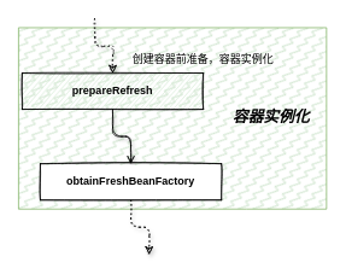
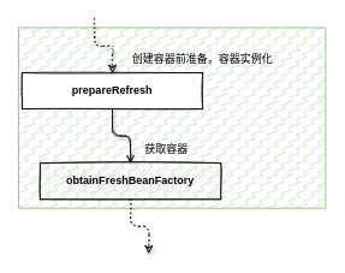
- <mxCell id="5" value="prepareRefresh" style="rounded=0;whiteSpace=wrap;html=1;sketch=1;fontStyle=1;strokeWidth=1;fillColor=#d5e8d4;" parent="1" vertex="1"><mxGeometry x="24" y="80" width="200" height="40" as="geometry" /></mxCell>
+ <mxCell id="5" value="prepareRefresh" style="rounded=0;whiteSpace=wrap;html=1;sketch=1;fontStyle=1;strokeWidth=1;" parent="1" vertex="1"><mxGeometry x="24" y="80" width="200" height="40" as="geometry" /></mxCell>
- <mxCell id="10" value="容器实例化" style="text;html=1;strokeColor=none;fillColor=none;align=center;verticalAlign=middle;whiteSpace=wrap;rounded=0;fontColor=#000000;fontStyle=3;fontSize=17;strokeWidth=1;" parent="1" vertex="1"><mxGeometry x="249" y="115" width="100" height="30" as="geometry" /></mxCell>
+ <mxCell id="8" value="获取容器" style="text;html=1;strokeColor=none;fillColor=none;align=center;verticalAlign=middle;whiteSpace=wrap;rounded=0;fontColor=#000000;strokeWidth=1;" parent="1" vertex="1"><mxGeometry x="154" y="150" width="60" height="30" as="geometry" /></mxCell>
- <mxCell id="7" value="obtainFreshBeanFactory" style="rounded=0;whiteSpace=wrap;html=1;sketch=1;fontStyle=1;strokeWidth=1;" parent="1" vertex="1"><mxGeometry x="44" y="180" width="200" height="40" as="geometry" /></mxCell>
+ <mxCell id="7" value="obtainFreshBeanFactory" style="rounded=0;whiteSpace=wrap;html=1;sketch=1;fontStyle=1;strokeWidth=1;fillColor=#d5e8d4;" parent="1" vertex="1"><mxGeometry x="44" y="180" width="200" height="40" as="geometry" /></mxCell>
